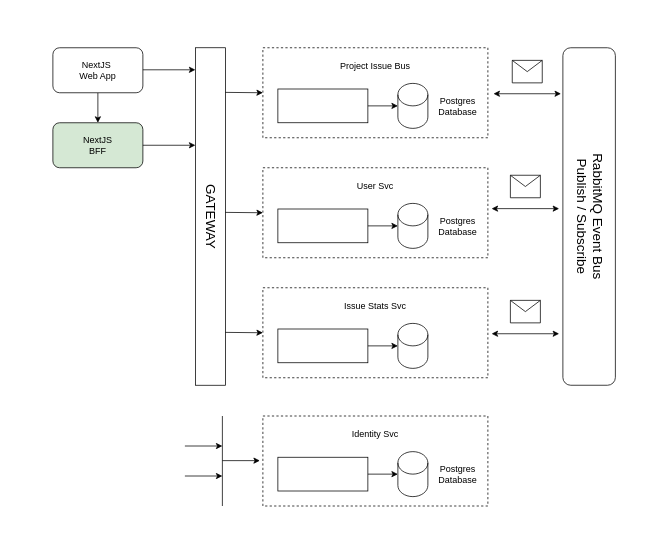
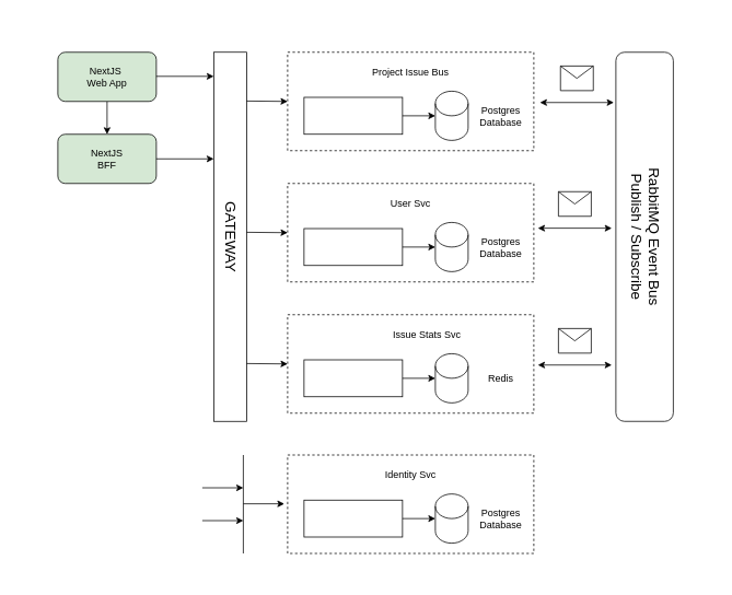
- <mxCell id="5" value="NextJS&amp;nbsp;&lt;div&gt;Web App&lt;/div&gt;" style="rounded=1;whiteSpace=wrap;html=1;" parent="1" vertex="1"><mxGeometry x="70" y="63" width="120" height="60" as="geometry" /></mxCell>
+ <mxCell id="5" value="NextJS&amp;nbsp;&lt;div&gt;Web App&lt;/div&gt;" style="rounded=1;whiteSpace=wrap;html=1;fillColor=#d5e8d4;" parent="1" vertex="1"><mxGeometry x="70" y="63" width="120" height="60" as="geometry" /></mxCell>
- <mxCell id="26" value="Issue Stats Svc" style="text;html=1;align=center;verticalAlign=middle;whiteSpace=wrap;rounded=0;" parent="20" vertex="1"><mxGeometry x="90" y="10" width="120" height="30" as="geometry" /></mxCell>
+ <mxCell id="26" value="Issue Stats Svc" style="text;html=1;align=center;verticalAlign=middle;whiteSpace=wrap;rounded=0;" parent="20" vertex="1"><mxGeometry x="110" y="10" width="120" height="30" as="geometry" /></mxCell>
+ <mxCell id="24" value="Redis" style="text;html=1;align=center;verticalAlign=middle;whiteSpace=wrap;rounded=0;" parent="20" vertex="1"><mxGeometry x="230" y="62.5" width="60" height="30" as="geometry" /></mxCell>
